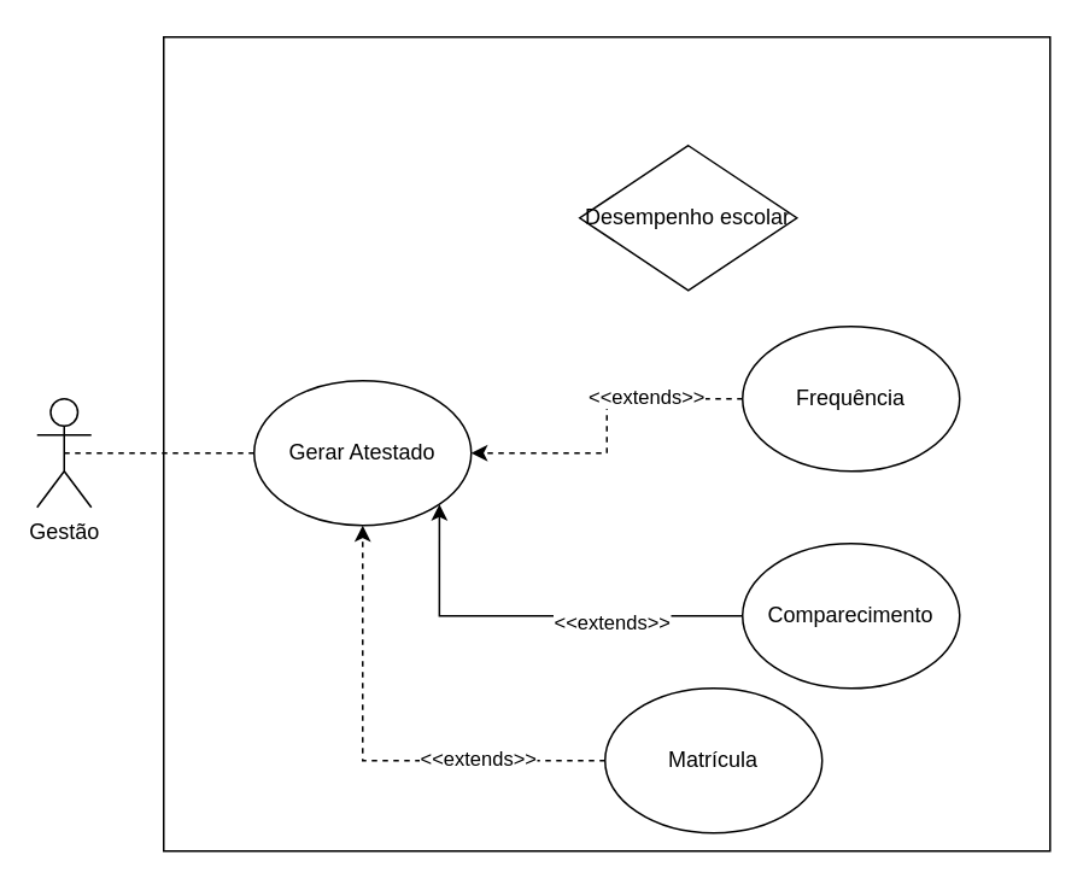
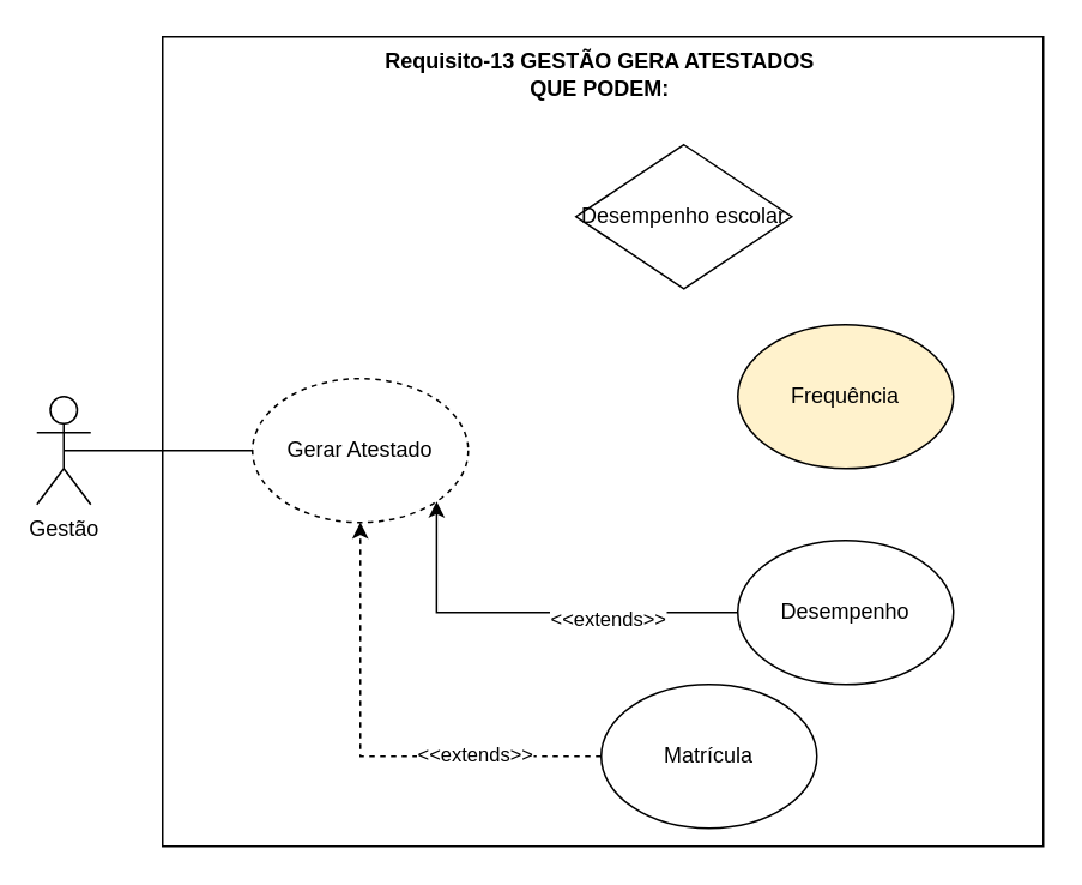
+ <mxCell id="5" value="Requisito-13 GESTÃO GERA ATESTADOS QUE PODEM:" style="text;html=1;align=center;verticalAlign=middle;whiteSpace=wrap;rounded=0;fontStyle=1" vertex="1" parent="1"><mxGeometry x="206" y="26" width="255" height="30" as="geometry" /></mxCell>
- <mxCell id="10" value="Frequência" style="ellipse;whiteSpace=wrap;html=1;" vertex="1" parent="1"><mxGeometry x="410" y="180" width="120" height="80" as="geometry" /></mxCell>
+ <mxCell id="10" value="Frequência" style="ellipse;whiteSpace=wrap;html=1;fillColor=#fff2cc;" vertex="1" parent="1"><mxGeometry x="410" y="180" width="120" height="80" as="geometry" /></mxCell>
- <mxCell id="8" style="edgeStyle=orthogonalEdgeStyle;rounded=0;orthogonalLoop=1;jettySize=auto;html=1;exitX=0;exitY=0.5;exitDx=0;exitDy=0;entryX=1;entryY=0.5;entryDx=0;entryDy=0;dashed=1;" edge="1" parent="1" source="10" target="6"><mxGeometry relative="1" as="geometry" /></mxCell>
- <mxCell id="9" value="&amp;lt;&amp;lt;extends&amp;gt;&amp;gt;" style="edgeLabel;html=1;align=center;verticalAlign=middle;resizable=0;points=[];" vertex="1" connectable="0" parent="8"><mxGeometry x="-0.4" y="-2" relative="1" as="geometry"><mxPoint as="offset" /></mxGeometry></mxCell>
- <mxCell id="3" style="edgeStyle=orthogonalEdgeStyle;rounded=0;orthogonalLoop=1;jettySize=auto;html=1;exitX=0.5;exitY=0.5;exitDx=0;exitDy=0;exitPerimeter=0;entryX=0;entryY=0.5;entryDx=0;entryDy=0;endArrow=none;startFill=0;dashed=1;" edge="1" parent="1" source="4" target="6"><mxGeometry relative="1" as="geometry" /></mxCell>
+ <mxCell id="3" style="edgeStyle=orthogonalEdgeStyle;rounded=0;orthogonalLoop=1;jettySize=auto;html=1;exitX=0.5;exitY=0.5;exitDx=0;exitDy=0;exitPerimeter=0;entryX=0;entryY=0.5;entryDx=0;entryDy=0;endArrow=none;startFill=0;" edge="1" parent="1" source="4" target="6"><mxGeometry relative="1" as="geometry" /></mxCell>
- <mxCell id="6" value="Gerar Atestado" style="ellipse;whiteSpace=wrap;html=1;" vertex="1" parent="1"><mxGeometry x="140" y="210" width="120" height="80" as="geometry" /></mxCell>
+ <mxCell id="6" value="Gerar Atestado" style="ellipse;whiteSpace=wrap;html=1;dashed=1;" vertex="1" parent="1"><mxGeometry x="140" y="210" width="120" height="80" as="geometry" /></mxCell>
- <mxCell id="13" value="Comparecimento" style="ellipse;whiteSpace=wrap;html=1;" vertex="1" parent="1"><mxGeometry x="410" y="300" width="120" height="80" as="geometry" /></mxCell>
+ <mxCell id="13" value="Desempenho" style="ellipse;whiteSpace=wrap;html=1;" vertex="1" parent="1"><mxGeometry x="410" y="300" width="120" height="80" as="geometry" /></mxCell>
